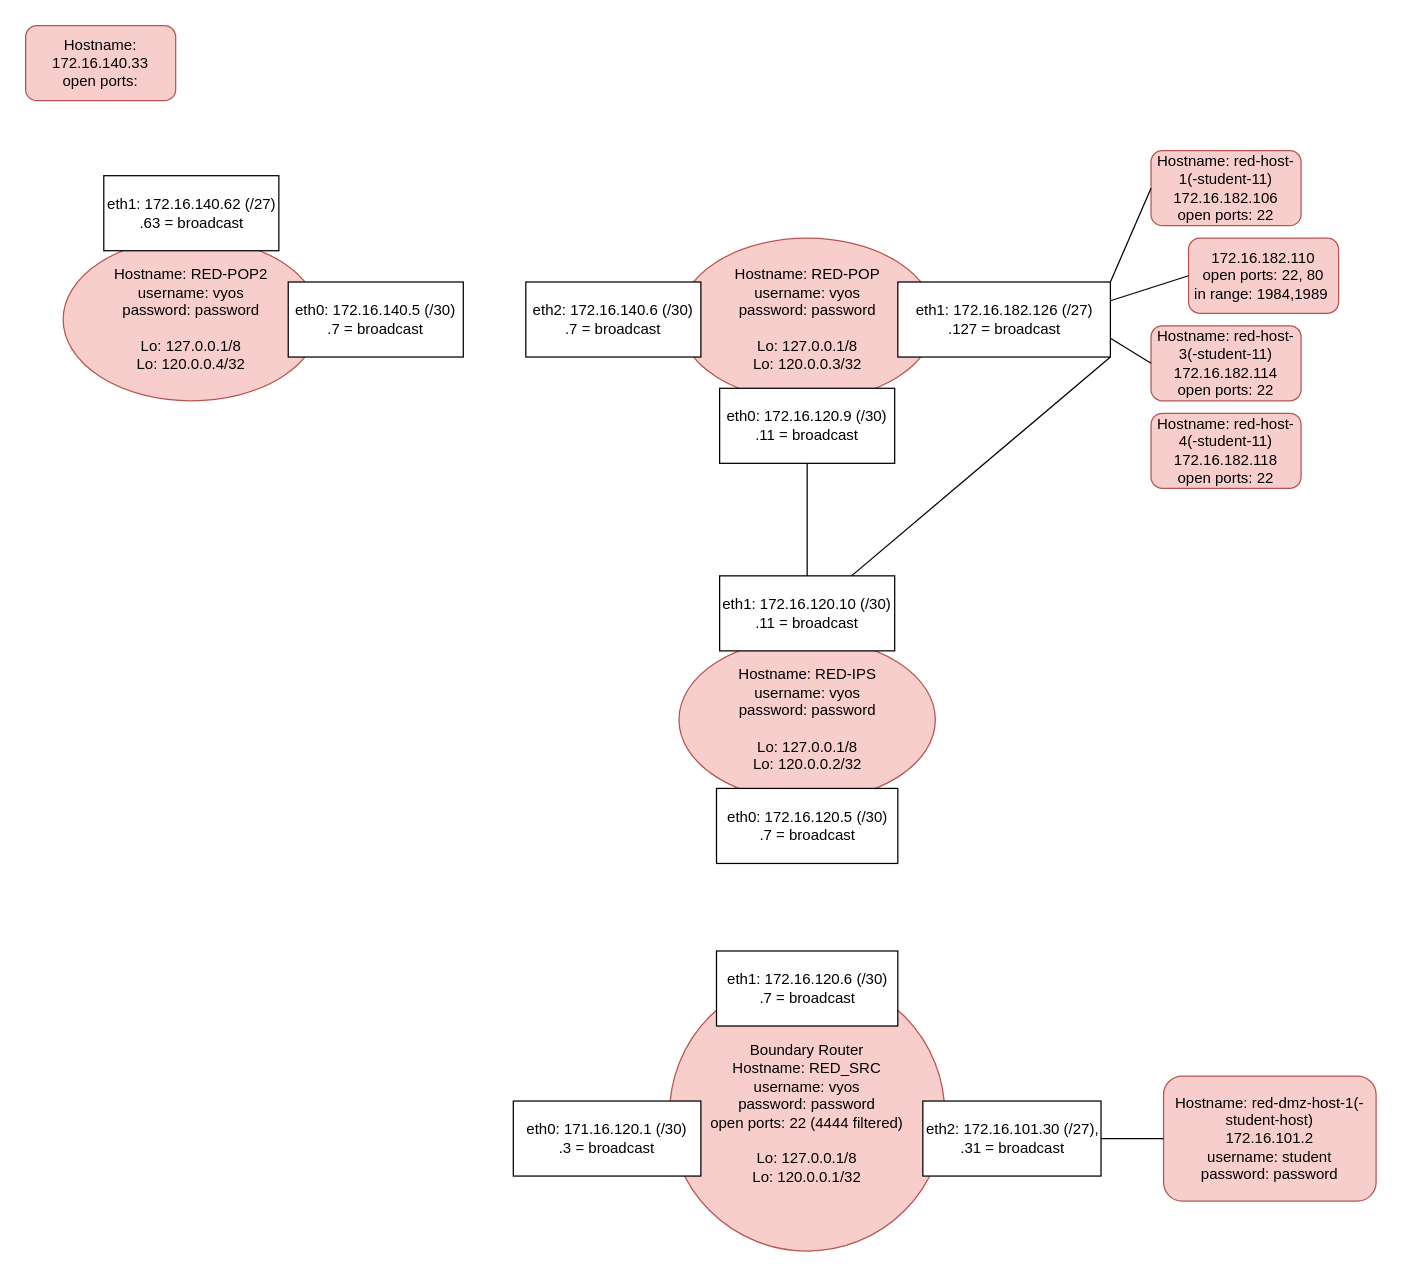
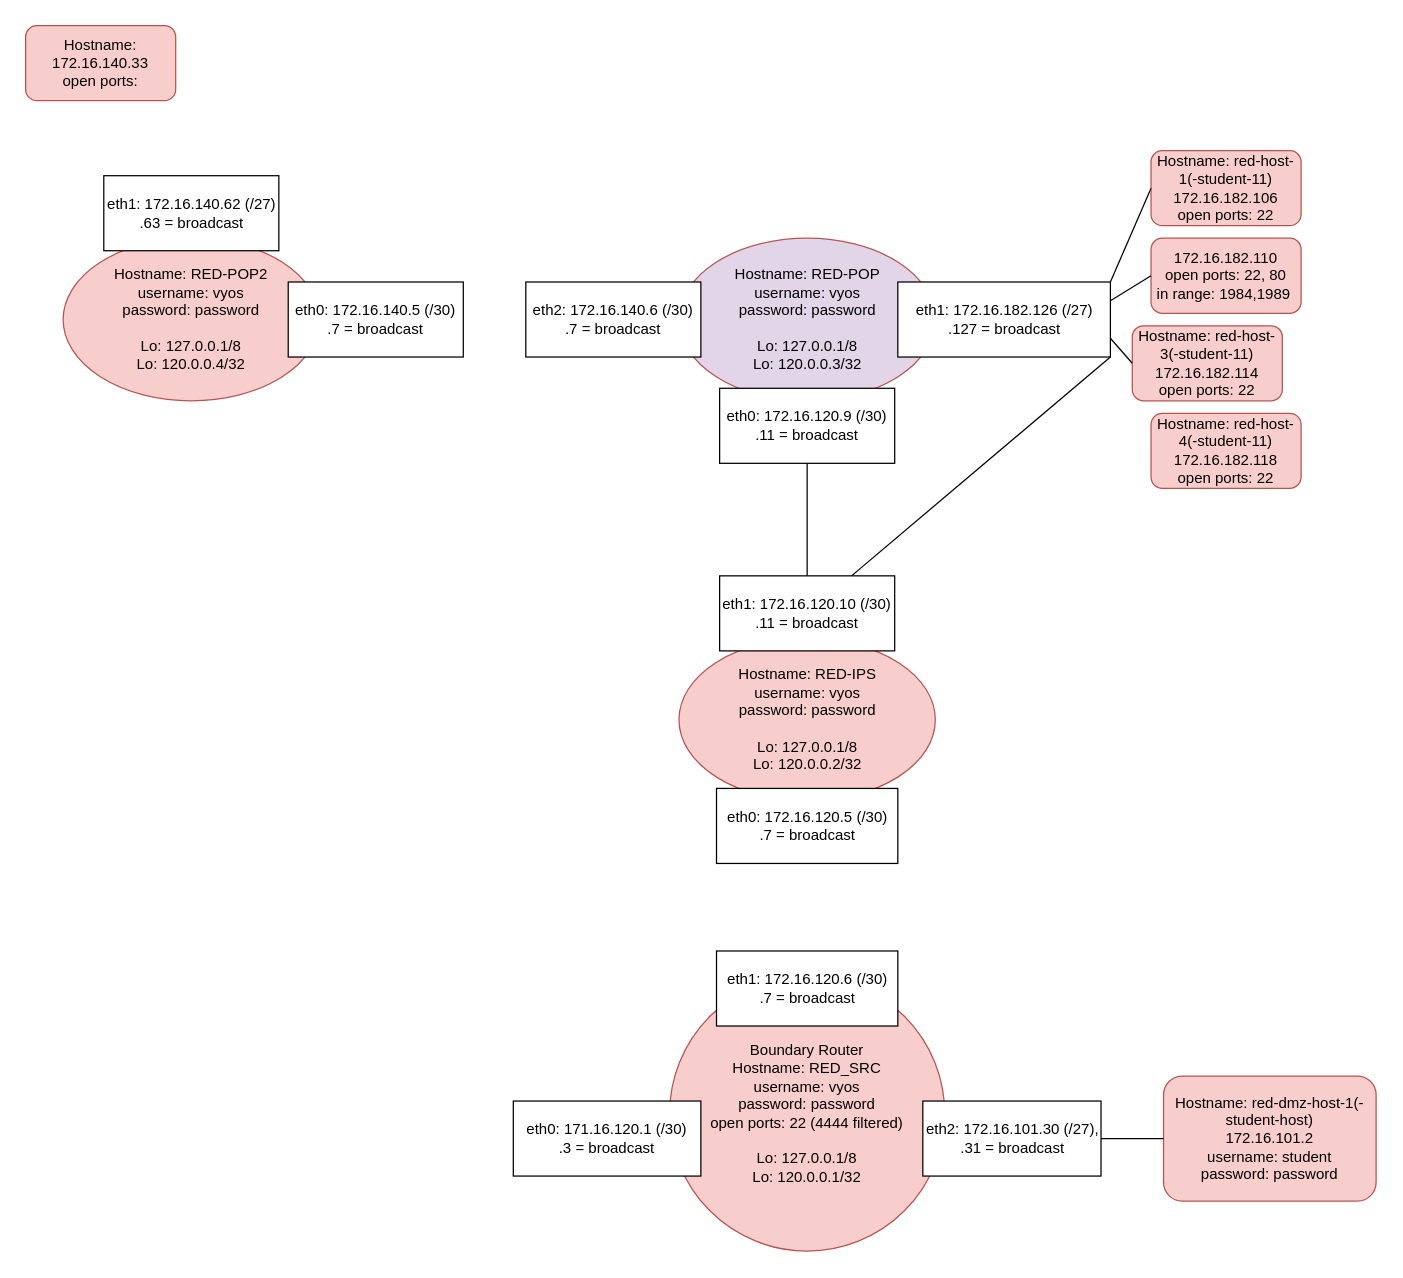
- <mxCell id="15" value="172.16.182.110&lt;br&gt;open ports: 22, 80&lt;br&gt;in range: 1984,1989&amp;nbsp;" style="rounded=1;whiteSpace=wrap;html=1;fillColor=#f8cecc;strokeColor=#b85450;" vertex="1" parent="1"><mxGeometry x="950" y="190" width="120" height="60" as="geometry" /></mxCell>
+ <mxCell id="15" value="172.16.182.110&lt;br&gt;open ports: 22, 80&lt;br&gt;in range: 1984,1989&amp;nbsp;" style="rounded=1;whiteSpace=wrap;html=1;fillColor=#f8cecc;strokeColor=#b85450;" vertex="1" parent="1"><mxGeometry x="920" y="190" width="120" height="60" as="geometry" /></mxCell>
- <mxCell id="10" value="&lt;span&gt;Hostname: RED-POP&lt;/span&gt;&lt;br&gt;&lt;span&gt;username: vyos&lt;/span&gt;&lt;br&gt;&lt;span&gt;password: password&lt;br&gt;&lt;br&gt;Lo: 127.0.0.1/8&lt;br&gt;Lo: 120.0.0.3/32&lt;br&gt;&lt;/span&gt;" style="ellipse;whiteSpace=wrap;html=1;fillColor=#f8cecc;strokeColor=#b85450;" vertex="1" parent="1"><mxGeometry x="542.5" y="190" width="205" height="130" as="geometry" /></mxCell>
+ <mxCell id="10" value="&lt;span&gt;Hostname: RED-POP&lt;/span&gt;&lt;br&gt;&lt;span&gt;username: vyos&lt;/span&gt;&lt;br&gt;&lt;span&gt;password: password&lt;br&gt;&lt;br&gt;Lo: 127.0.0.1/8&lt;br&gt;Lo: 120.0.0.3/32&lt;br&gt;&lt;/span&gt;" style="ellipse;whiteSpace=wrap;html=1;fillColor=#e1d5e7;strokeColor=#b85450;" vertex="1" parent="1"><mxGeometry x="542.5" y="190" width="205" height="130" as="geometry" /></mxCell>
- <mxCell id="16" value="Hostname:&amp;nbsp;red-host-3(-student-11)&lt;br&gt;172.16.182.114&lt;br&gt;open ports: 22" style="rounded=1;whiteSpace=wrap;html=1;fillColor=#f8cecc;strokeColor=#b85450;" vertex="1" parent="1"><mxGeometry x="920" y="260" width="120" height="60" as="geometry" /></mxCell>
+ <mxCell id="16" value="Hostname:&amp;nbsp;red-host-3(-student-11)&lt;br&gt;172.16.182.114&lt;br&gt;open ports: 22" style="rounded=1;whiteSpace=wrap;html=1;fillColor=#f8cecc;strokeColor=#b85450;" vertex="1" parent="1"><mxGeometry x="905" y="260" width="120" height="60" as="geometry" /></mxCell>
